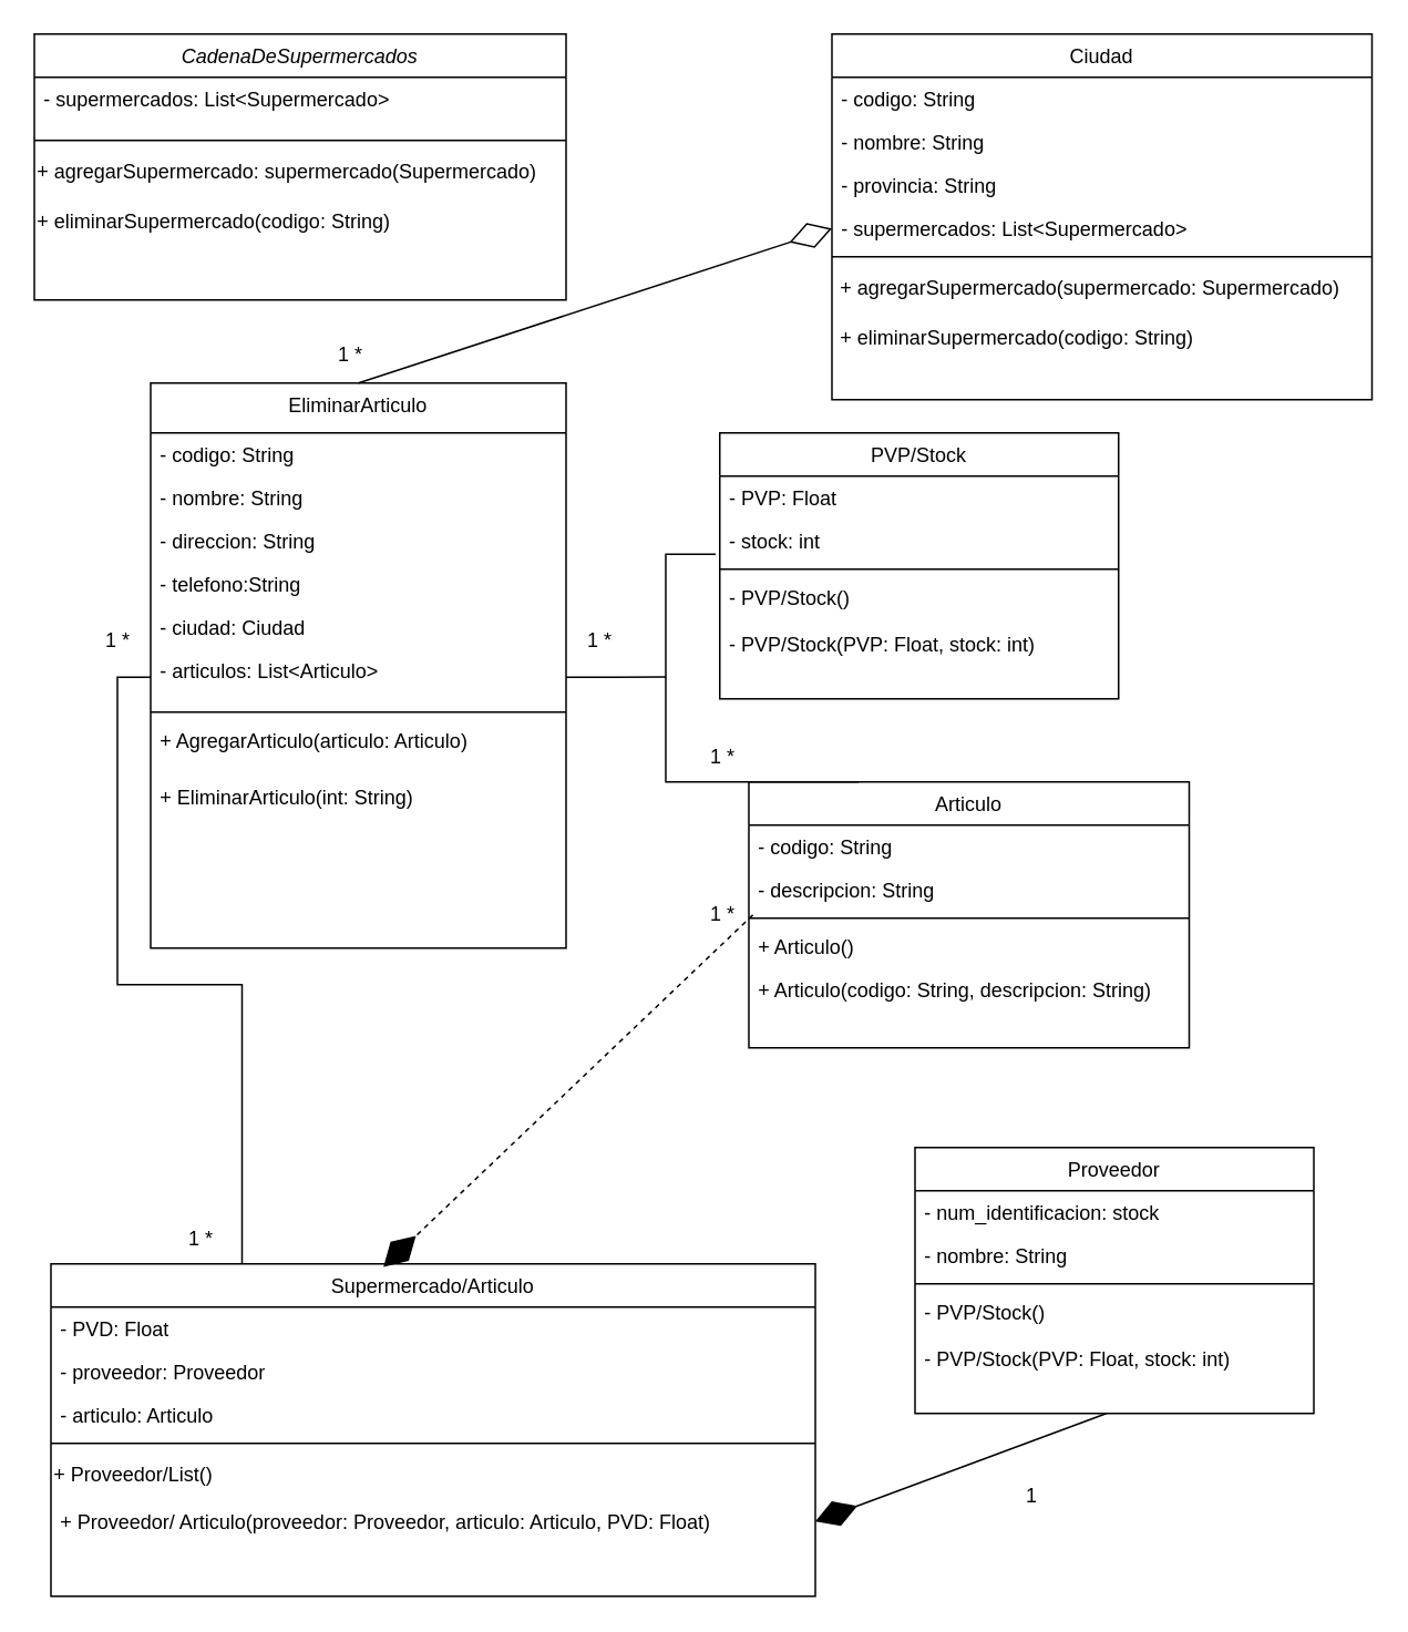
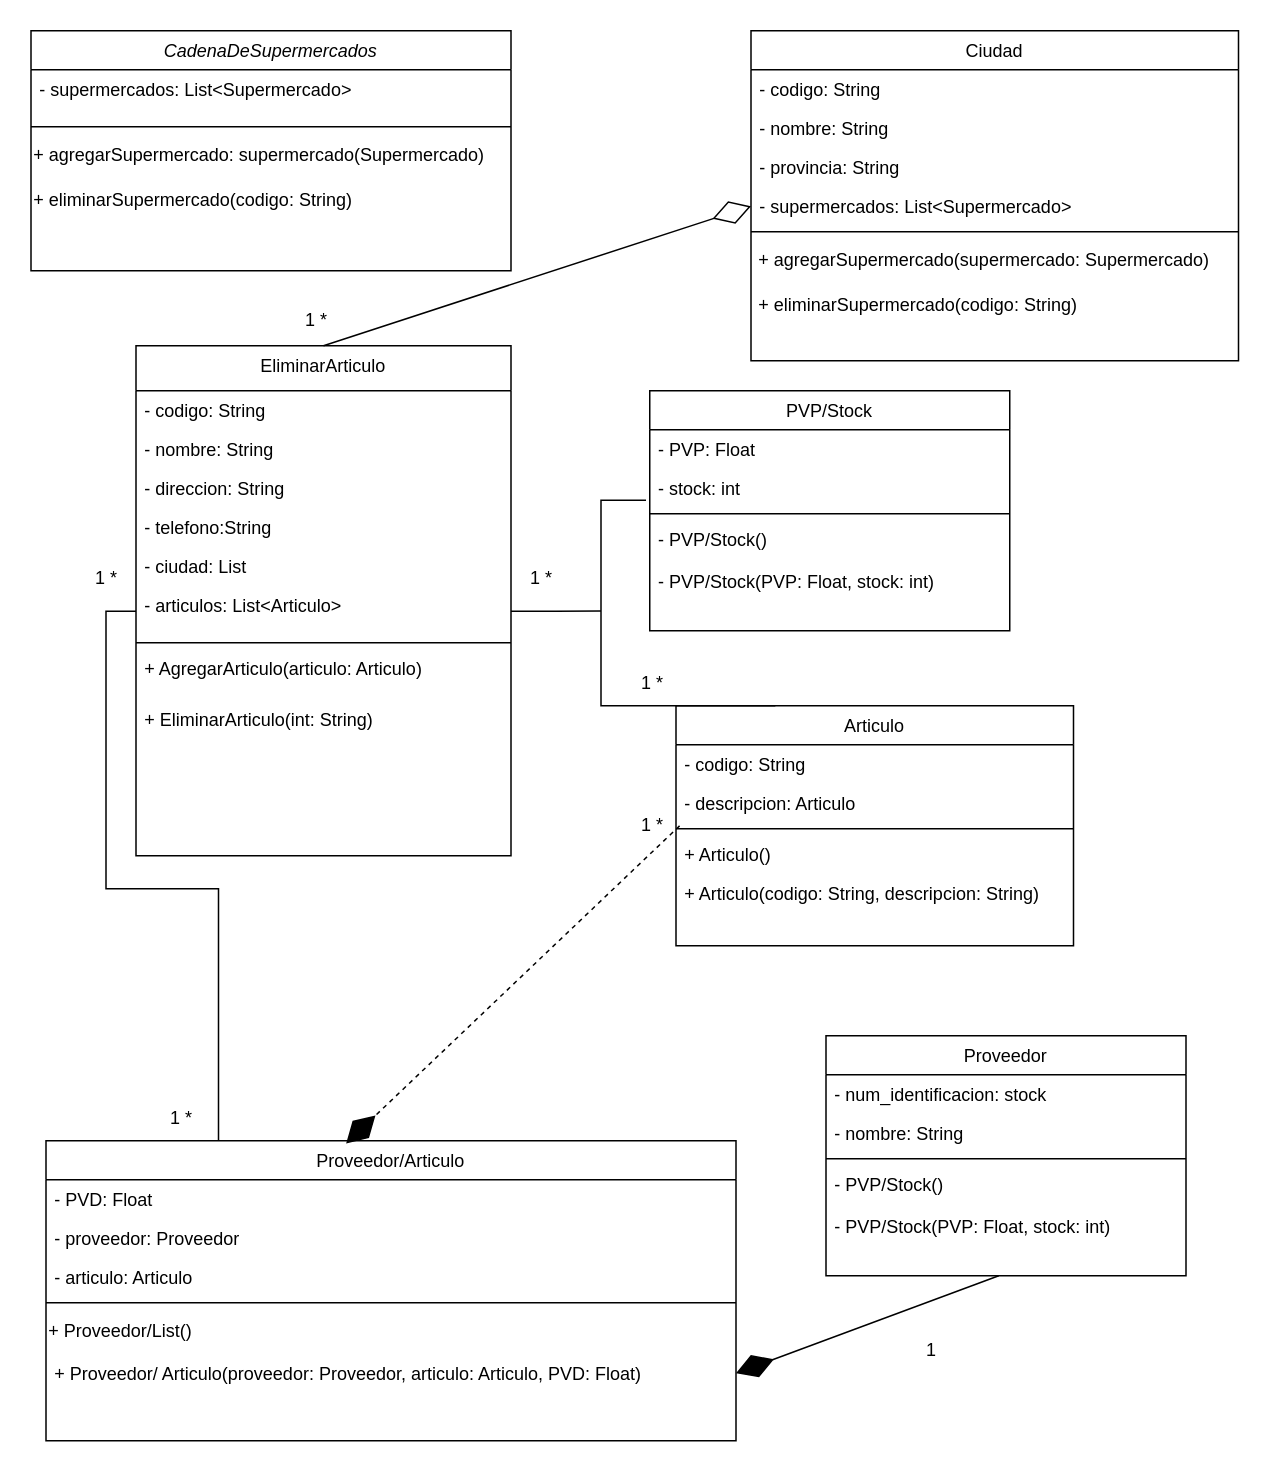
- <mxCell id="20" value="- ciudad: Ciudad" style="text;align=left;verticalAlign=top;spacingLeft=4;spacingRight=4;overflow=hidden;rotatable=0;points=[[0,0.5],[1,0.5]];portConstraint=eastwest;" parent="15" vertex="1"><mxGeometry y="134" width="250" height="26" as="geometry" /></mxCell>
+ <mxCell id="20" value="- ciudad: List" style="text;align=left;verticalAlign=top;spacingLeft=4;spacingRight=4;overflow=hidden;rotatable=0;points=[[0,0.5],[1,0.5]];portConstraint=eastwest;" parent="15" vertex="1"><mxGeometry y="134" width="250" height="26" as="geometry" /></mxCell>
- <mxCell id="28" value="- descripcion: String" style="text;align=left;verticalAlign=top;spacingLeft=4;spacingRight=4;overflow=hidden;rotatable=0;points=[[0,0.5],[1,0.5]];portConstraint=eastwest;rounded=0;shadow=0;html=0;" parent="26" vertex="1"><mxGeometry y="52" width="265" height="26" as="geometry" /></mxCell>
+ <mxCell id="28" value="- descripcion: Articulo" style="text;align=left;verticalAlign=top;spacingLeft=4;spacingRight=4;overflow=hidden;rotatable=0;points=[[0,0.5],[1,0.5]];portConstraint=eastwest;rounded=0;shadow=0;html=0;" parent="26" vertex="1"><mxGeometry y="52" width="265" height="26" as="geometry" /></mxCell>
- <mxCell id="37" value="Supermercado/Articulo" style="swimlane;fontStyle=0;align=center;verticalAlign=top;childLayout=stackLayout;horizontal=1;startSize=26;horizontalStack=0;resizeParent=1;resizeLast=0;collapsible=1;marginBottom=0;rounded=0;shadow=0;strokeWidth=1;" parent="1" vertex="1"><mxGeometry x="30" y="760" width="460" height="200" as="geometry"><mxRectangle x="130" y="380" width="160" height="26" as="alternateBounds" /></mxGeometry></mxCell>
+ <mxCell id="37" value="Proveedor/Articulo" style="swimlane;fontStyle=0;align=center;verticalAlign=top;childLayout=stackLayout;horizontal=1;startSize=26;horizontalStack=0;resizeParent=1;resizeLast=0;collapsible=1;marginBottom=0;rounded=0;shadow=0;strokeWidth=1;" parent="1" vertex="1"><mxGeometry x="30" y="760" width="460" height="200" as="geometry"><mxRectangle x="130" y="380" width="160" height="26" as="alternateBounds" /></mxGeometry></mxCell>
